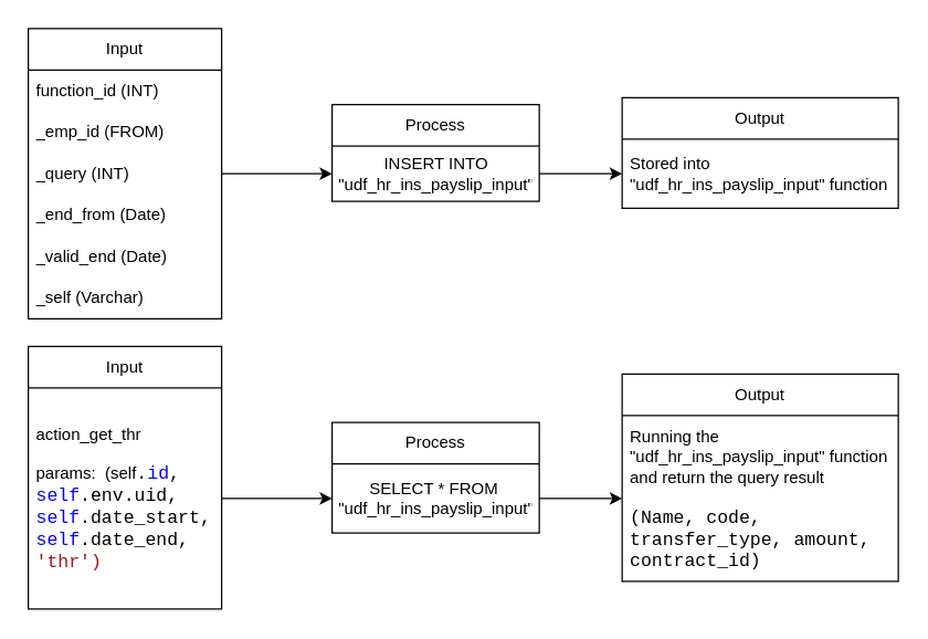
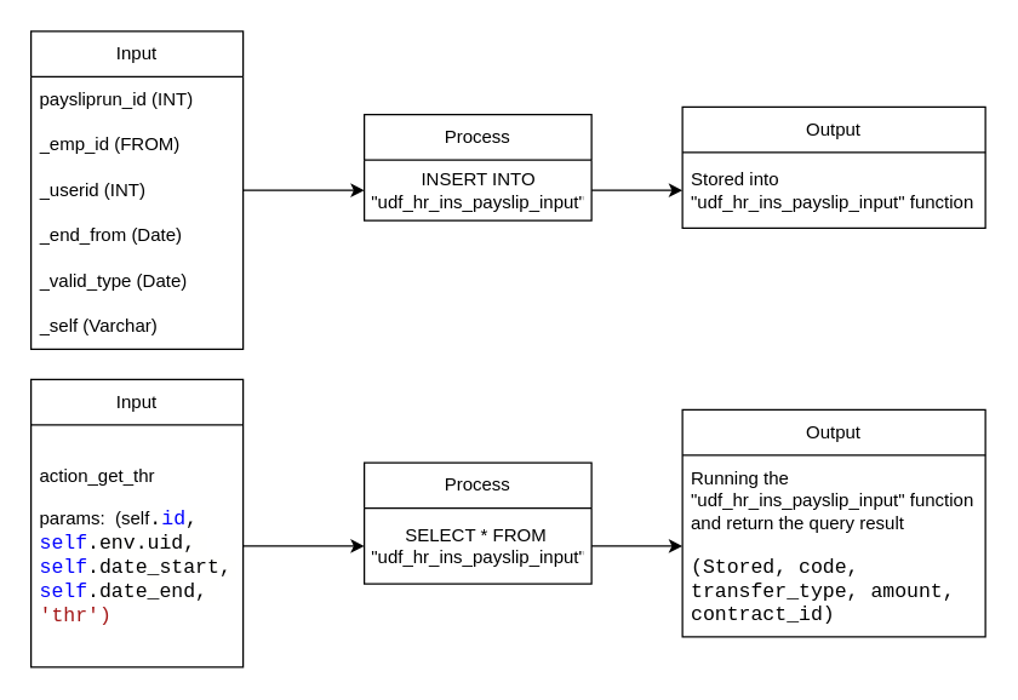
- <mxCell id="3" value="function_id (INT)" style="text;strokeColor=none;fillColor=none;align=left;verticalAlign=middle;spacingLeft=4;spacingRight=4;overflow=hidden;points=[[0,0.5],[1,0.5]];portConstraint=eastwest;rotatable=0;whiteSpace=wrap;html=1;" vertex="1" parent="2"><mxGeometry y="30" width="140" height="30" as="geometry" /></mxCell>
+ <mxCell id="3" value="paysliprun_id (INT)" style="text;strokeColor=none;fillColor=none;align=left;verticalAlign=middle;spacingLeft=4;spacingRight=4;overflow=hidden;points=[[0,0.5],[1,0.5]];portConstraint=eastwest;rotatable=0;whiteSpace=wrap;html=1;" vertex="1" parent="2"><mxGeometry y="30" width="140" height="30" as="geometry" /></mxCell>
- <mxCell id="5" value="_query (INT)" style="text;strokeColor=none;fillColor=none;align=left;verticalAlign=middle;spacingLeft=4;spacingRight=4;overflow=hidden;points=[[0,0.5],[1,0.5]];portConstraint=eastwest;rotatable=0;whiteSpace=wrap;html=1;" vertex="1" parent="2"><mxGeometry y="90" width="140" height="30" as="geometry" /></mxCell>
+ <mxCell id="5" value="_userid (INT)" style="text;strokeColor=none;fillColor=none;align=left;verticalAlign=middle;spacingLeft=4;spacingRight=4;overflow=hidden;points=[[0,0.5],[1,0.5]];portConstraint=eastwest;rotatable=0;whiteSpace=wrap;html=1;" vertex="1" parent="2"><mxGeometry y="90" width="140" height="30" as="geometry" /></mxCell>
- <mxCell id="7" value="_valid_end (Date)" style="text;strokeColor=none;fillColor=none;align=left;verticalAlign=middle;spacingLeft=4;spacingRight=4;overflow=hidden;points=[[0,0.5],[1,0.5]];portConstraint=eastwest;rotatable=0;whiteSpace=wrap;html=1;" vertex="1" parent="2"><mxGeometry y="150" width="140" height="30" as="geometry" /></mxCell>
+ <mxCell id="7" value="_valid_type (Date)" style="text;strokeColor=none;fillColor=none;align=left;verticalAlign=middle;spacingLeft=4;spacingRight=4;overflow=hidden;points=[[0,0.5],[1,0.5]];portConstraint=eastwest;rotatable=0;whiteSpace=wrap;html=1;" vertex="1" parent="2"><mxGeometry y="150" width="140" height="30" as="geometry" /></mxCell>
- <mxCell id="20" value="&lt;div style=&quot;border-color: var(--border-color); font-family: Consolas, &amp;quot;Courier New&amp;quot;, monospace; font-size: 13.2px;&quot;&gt;(Name, code, transfer_type, amount, contract_id)&lt;/div&gt;" style="text;strokeColor=none;fillColor=none;align=left;verticalAlign=middle;spacingLeft=4;spacingRight=4;overflow=hidden;points=[[0,0.5],[1,0.5]];portConstraint=eastwest;rotatable=0;whiteSpace=wrap;html=1;" vertex="1" parent="18"><mxGeometry y="90" width="200" height="60" as="geometry" /></mxCell>
+ <mxCell id="20" value="&lt;div style=&quot;border-color: var(--border-color); font-family: Consolas, &amp;quot;Courier New&amp;quot;, monospace; font-size: 13.2px;&quot;&gt;(Stored, code, transfer_type, amount, contract_id)&lt;/div&gt;" style="text;strokeColor=none;fillColor=none;align=left;verticalAlign=middle;spacingLeft=4;spacingRight=4;overflow=hidden;points=[[0,0.5],[1,0.5]];portConstraint=eastwest;rotatable=0;whiteSpace=wrap;html=1;" vertex="1" parent="18"><mxGeometry y="90" width="200" height="60" as="geometry" /></mxCell>
